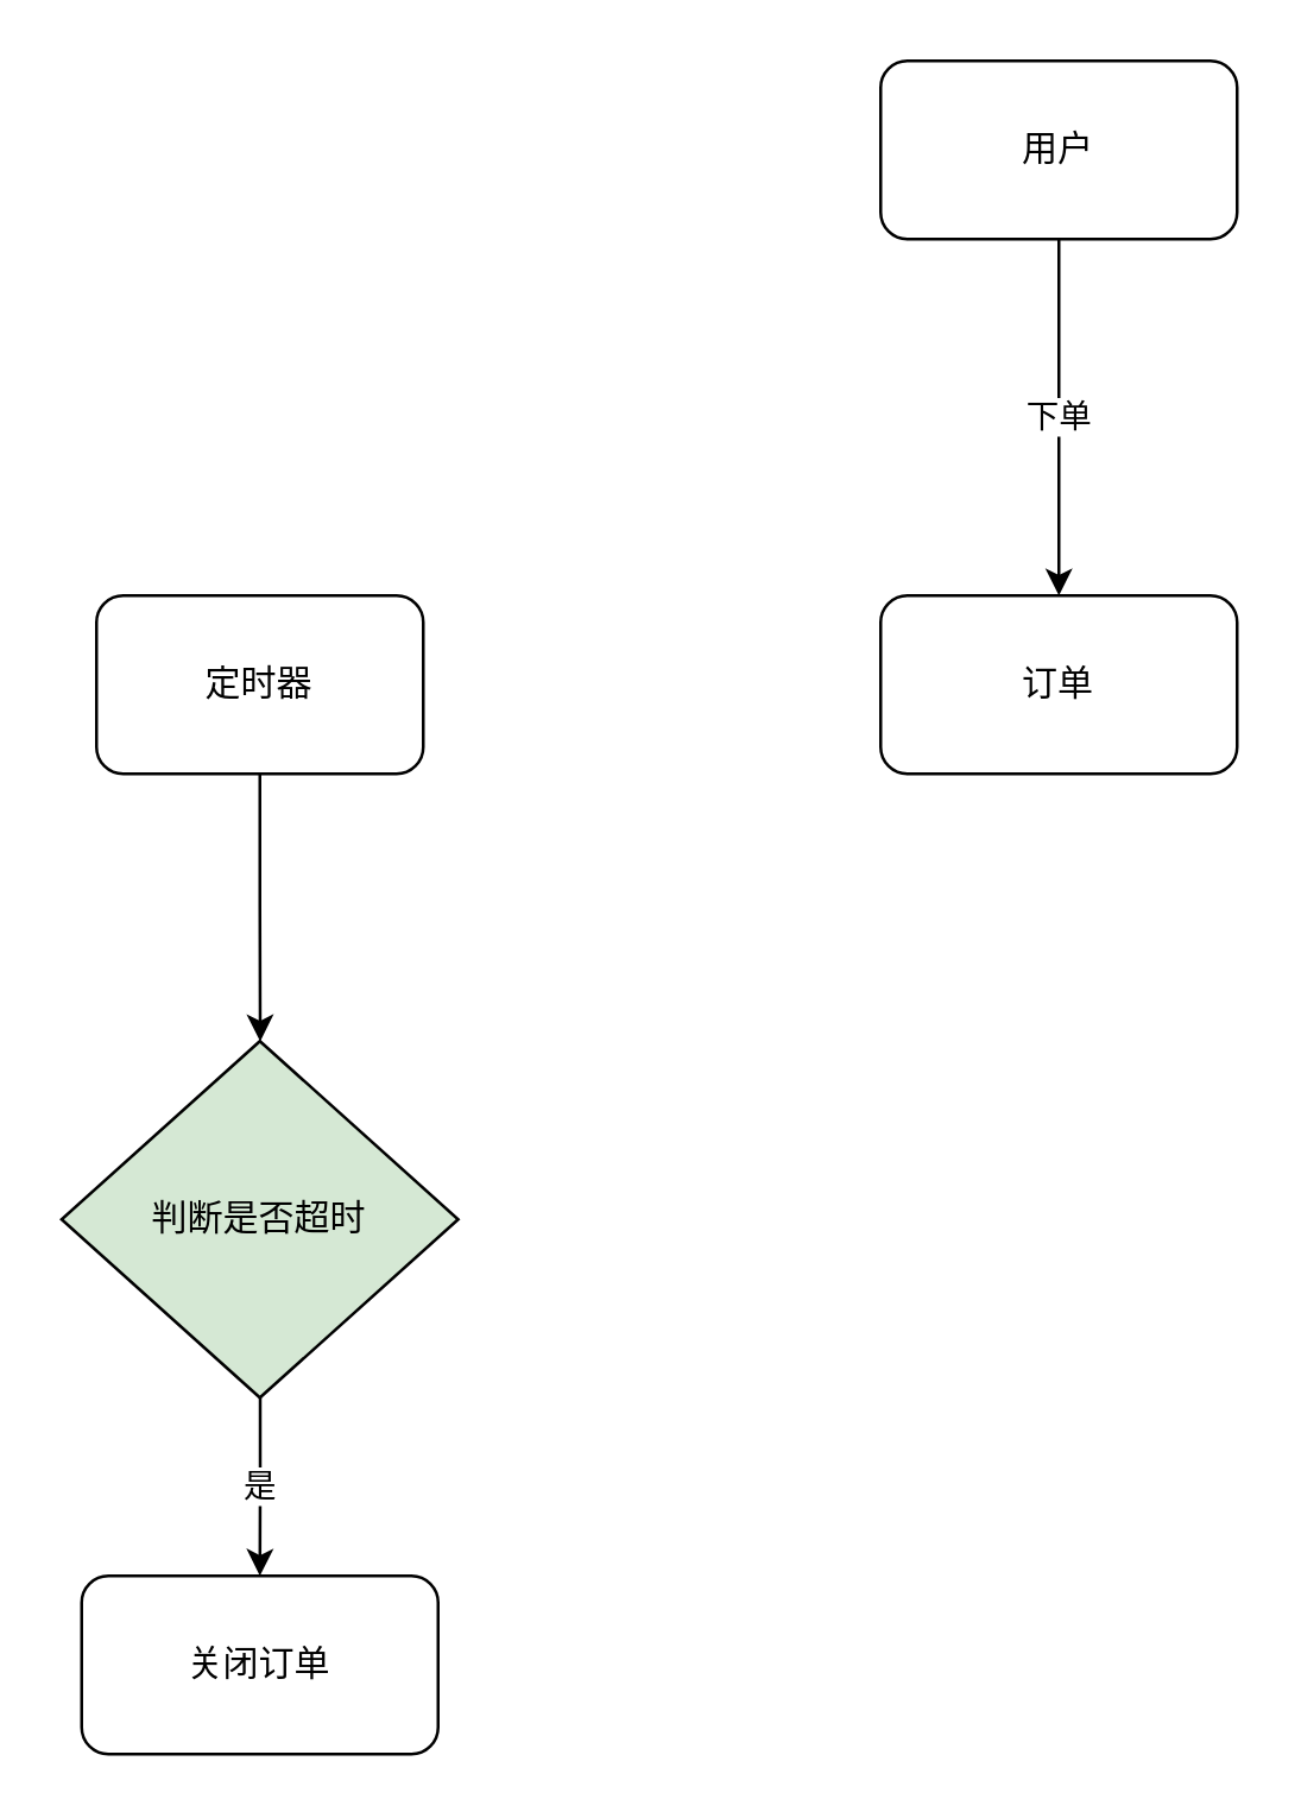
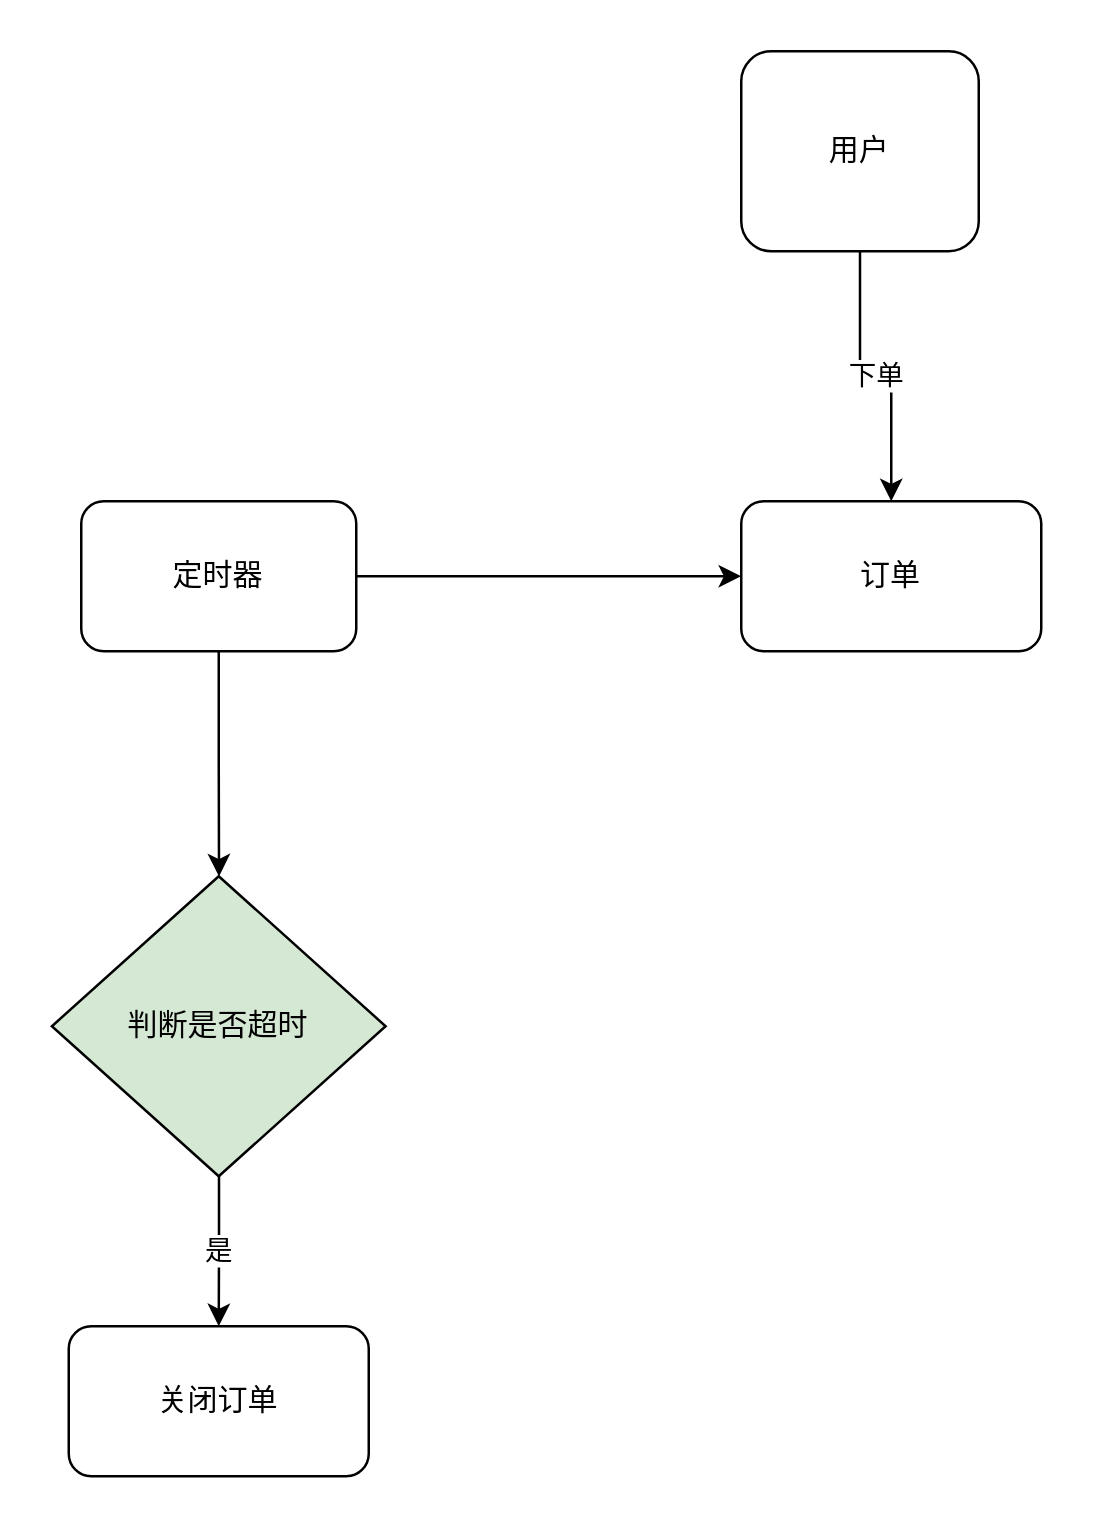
- <mxCell id="3" value="用户" style="rounded=1;whiteSpace=wrap;html=1;" vertex="1" parent="1"><mxGeometry x="296" y="20" width="120" height="60" as="geometry" /></mxCell>
+ <mxCell id="3" value="用户" style="rounded=1;whiteSpace=wrap;html=1;" vertex="1" parent="1"><mxGeometry x="296" y="20" width="95" height="80" as="geometry" /></mxCell>
+ <mxCell id="5" style="edgeStyle=orthogonalEdgeStyle;rounded=0;orthogonalLoop=1;jettySize=auto;html=1;entryX=0;entryY=0.5;entryDx=0;entryDy=0;" edge="1" parent="1" source="7" target="4"><mxGeometry relative="1" as="geometry" /></mxCell>
